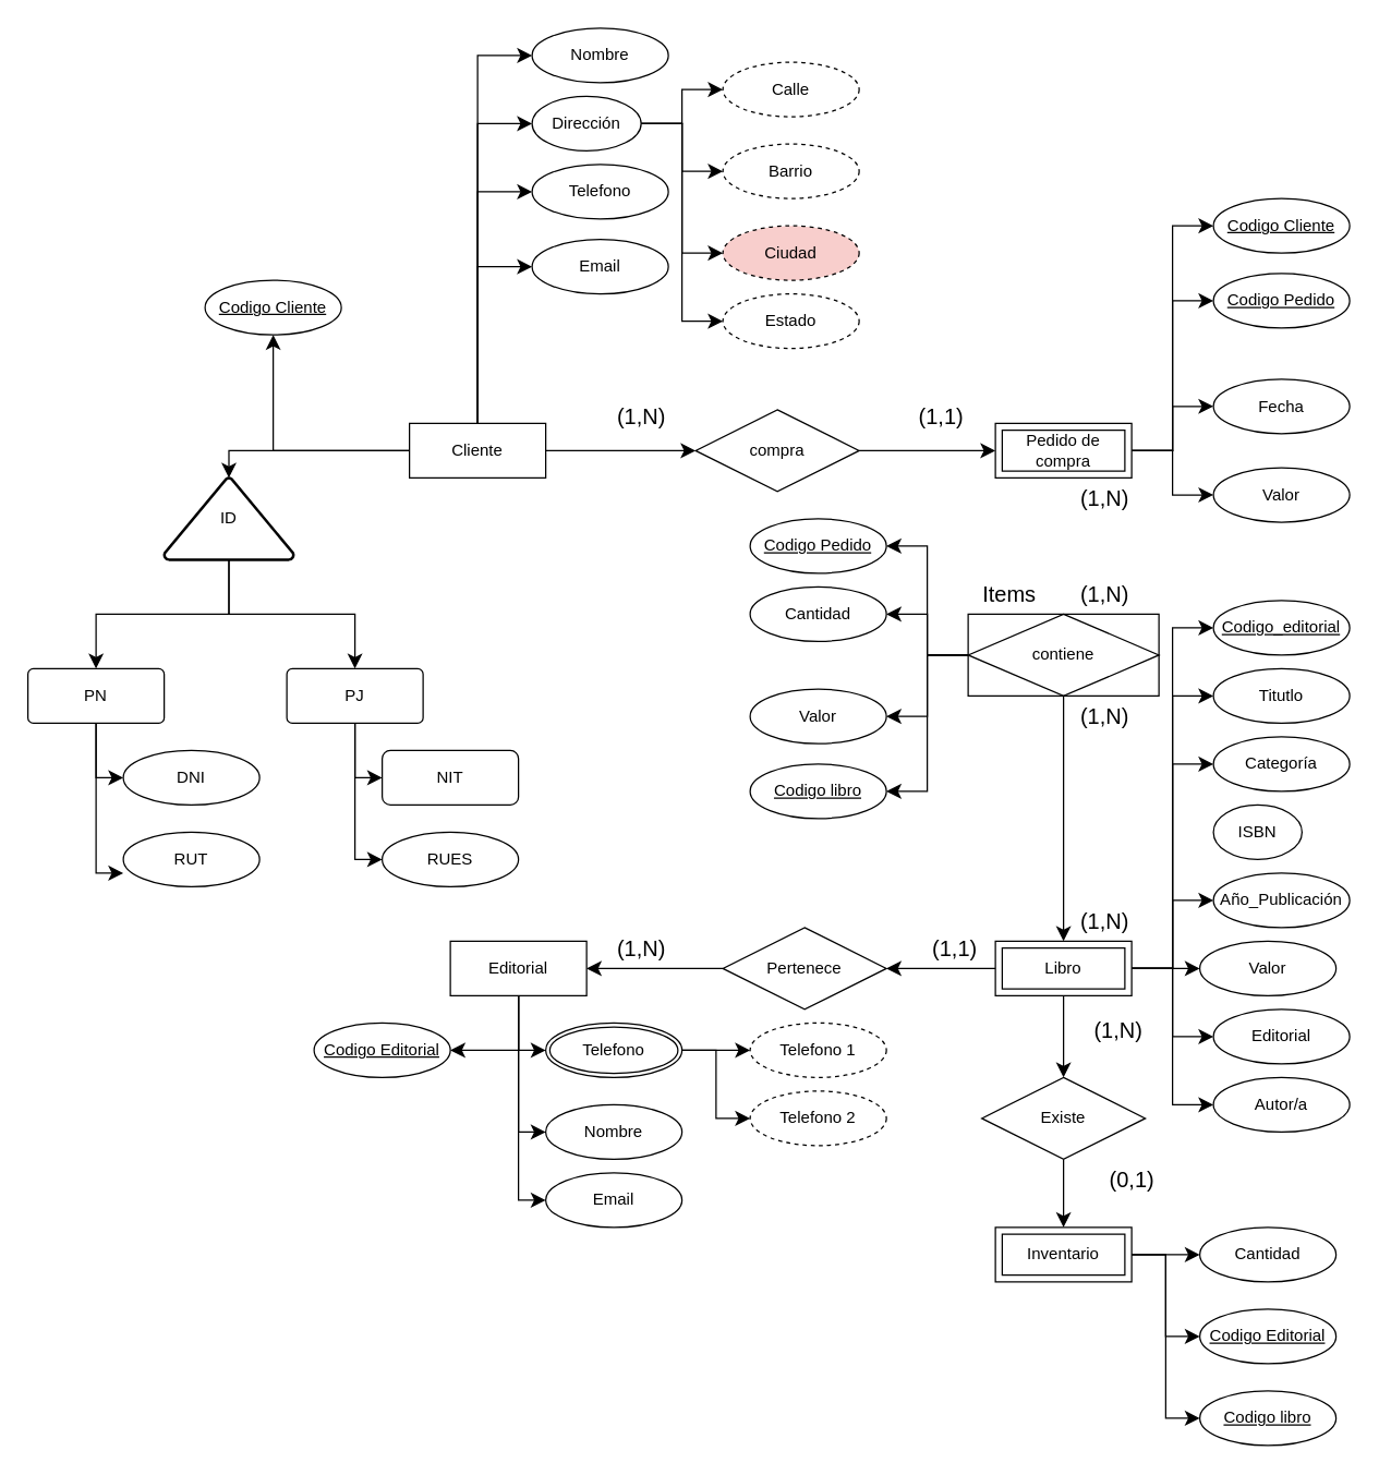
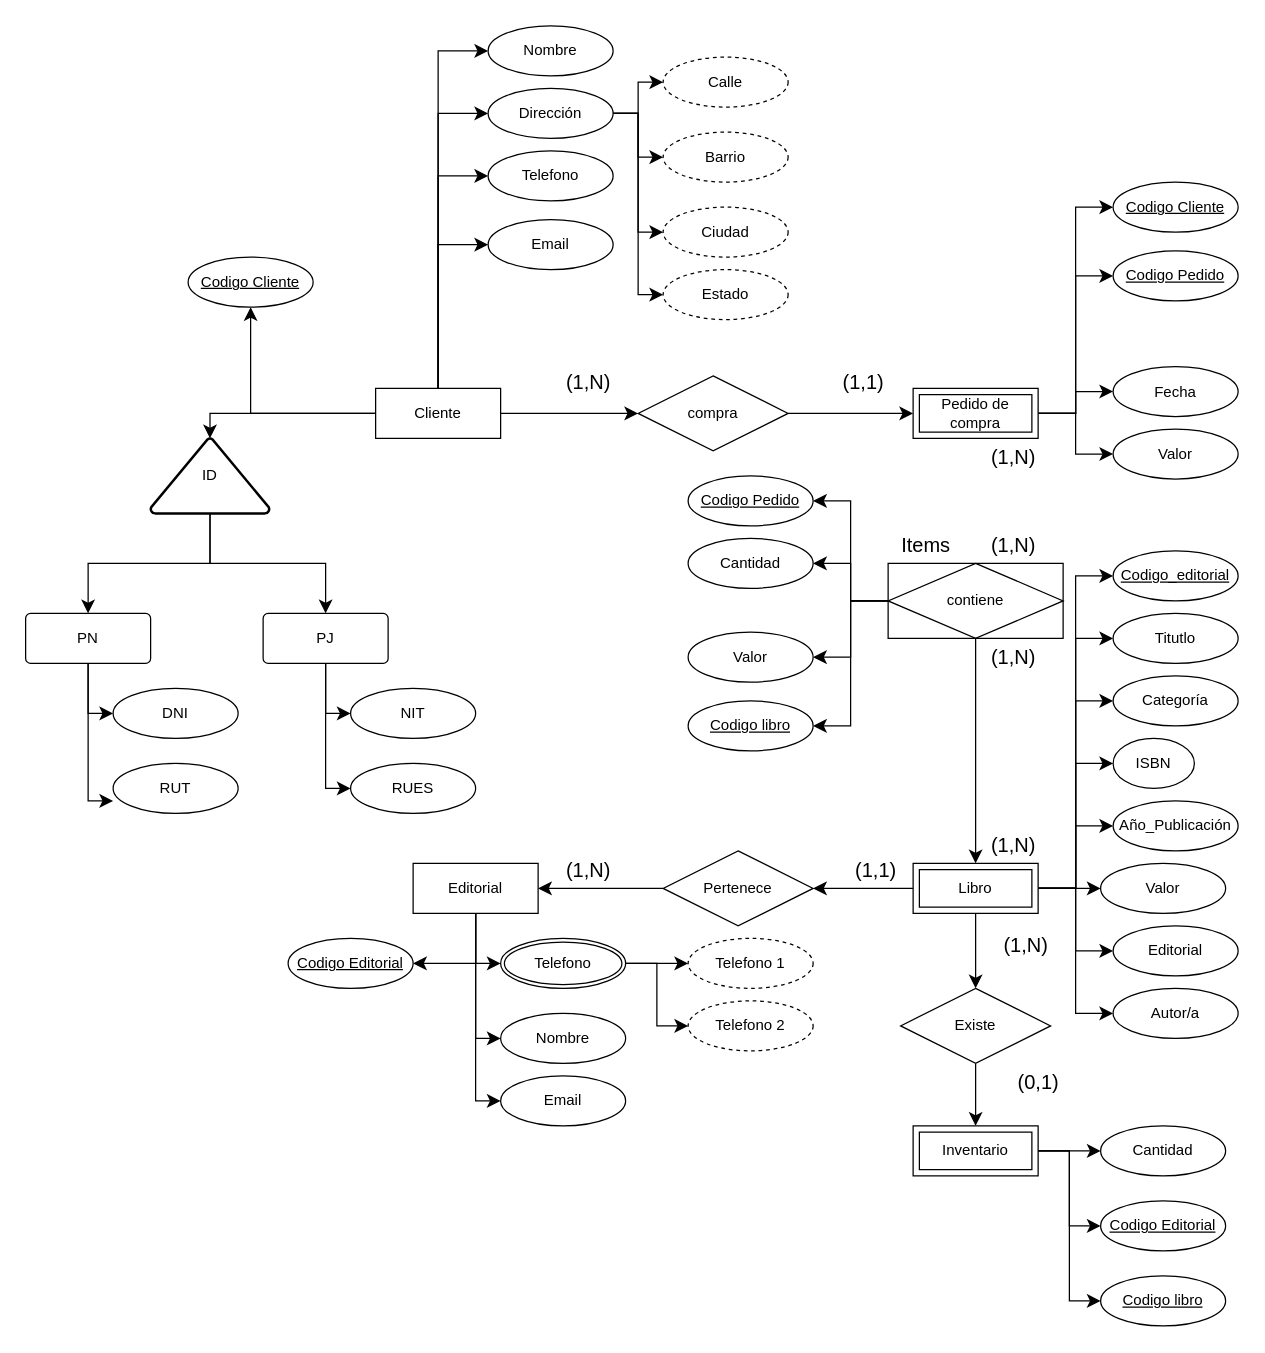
- <mxCell id="63" value="Dirección" style="ellipse;whiteSpace=wrap;html=1;align=center;" vertex="1" parent="1"><mxGeometry x="390" y="70" width="80" height="40" as="geometry" /></mxCell>
+ <mxCell id="63" value="Dirección" style="ellipse;whiteSpace=wrap;html=1;align=center;" vertex="1" parent="1"><mxGeometry x="390" y="70" width="100" height="40" as="geometry" /></mxCell>
- <mxCell id="67" value="Ciudad" style="ellipse;whiteSpace=wrap;html=1;align=center;dashed=1;fillColor=#f8cecc;" vertex="1" parent="1"><mxGeometry x="530" y="165" width="100" height="40" as="geometry" /></mxCell>
+ <mxCell id="67" value="Ciudad" style="ellipse;whiteSpace=wrap;html=1;align=center;dashed=1;" vertex="1" parent="1"><mxGeometry x="530" y="165" width="100" height="40" as="geometry" /></mxCell>
- <mxCell id="84" value="Fecha" style="ellipse;whiteSpace=wrap;html=1;align=center;" vertex="1" parent="1"><mxGeometry x="890" y="277.5" width="100" height="40" as="geometry" /></mxCell>
+ <mxCell id="84" value="Fecha" style="ellipse;whiteSpace=wrap;html=1;align=center;" vertex="1" parent="1"><mxGeometry x="890" y="292.5" width="100" height="40" as="geometry" /></mxCell>
- <mxCell id="80" value="NIT" style="whiteSpace=wrap;html=1;align=center;rounded=1;" vertex="1" parent="1"><mxGeometry x="280" y="550" width="100" height="40" as="geometry" /></mxCell>
+ <mxCell id="80" value="NIT" style="ellipse;whiteSpace=wrap;html=1;align=center;" vertex="1" parent="1"><mxGeometry x="280" y="550" width="100" height="40" as="geometry" /></mxCell>
+ <mxCell id="27" style="edgeStyle=orthogonalEdgeStyle;rounded=0;orthogonalLoop=1;jettySize=auto;html=1;entryX=0;entryY=0.5;entryDx=0;entryDy=0;fontSize=12;startSize=8;endSize=8;" edge="1" parent="1" source="33" target="91"><mxGeometry relative="1" as="geometry" /></mxCell>
